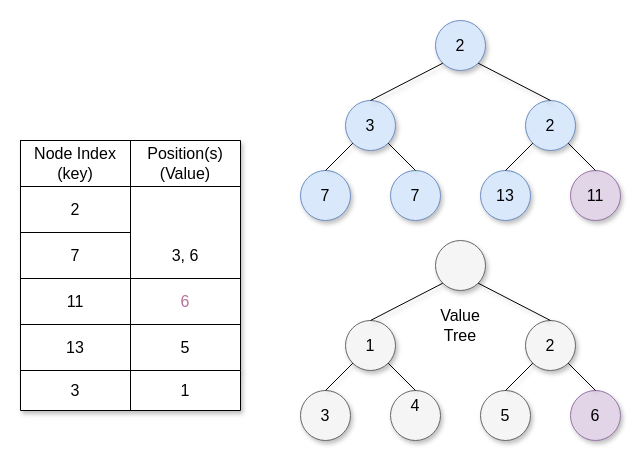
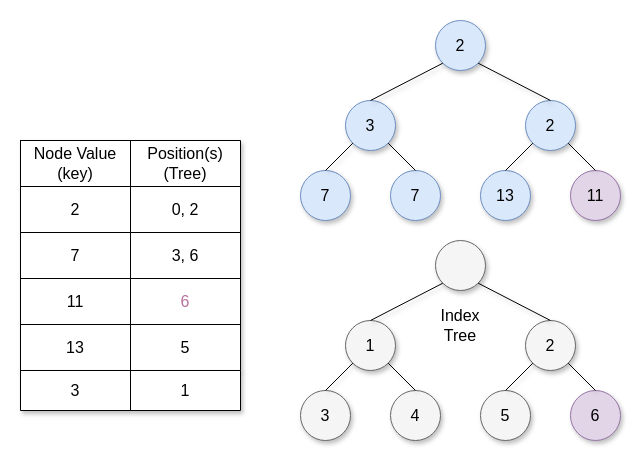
- <mxCell id="4" value="Node Index&lt;br style=&quot;font-size: 16px;&quot;&gt;(key)" style="shape=partialRectangle;html=1;whiteSpace=wrap;connectable=0;overflow=hidden;fillColor=none;top=0;left=0;bottom=0;right=0;fontSize=16;shadow=1;sketch=0;" parent="3" vertex="1"><mxGeometry width="110" height="46" as="geometry" /></mxCell>
+ <mxCell id="4" value="Node Value&lt;br style=&quot;font-size: 16px;&quot;&gt;(key)" style="shape=partialRectangle;html=1;whiteSpace=wrap;connectable=0;overflow=hidden;fillColor=none;top=0;left=0;bottom=0;right=0;fontSize=16;shadow=1;sketch=0;" parent="3" vertex="1"><mxGeometry width="110" height="46" as="geometry" /></mxCell>
- <mxCell id="5" value="Position(s)&lt;br style=&quot;font-size: 16px;&quot;&gt;(Value)" style="shape=partialRectangle;html=1;whiteSpace=wrap;connectable=0;overflow=hidden;fillColor=none;top=0;left=0;bottom=0;right=0;fontSize=16;shadow=1;sketch=0;" parent="3" vertex="1"><mxGeometry x="110" width="110" height="46" as="geometry" /></mxCell>
+ <mxCell id="5" value="Position(s)&lt;br style=&quot;font-size: 16px;&quot;&gt;(Tree)" style="shape=partialRectangle;html=1;whiteSpace=wrap;connectable=0;overflow=hidden;fillColor=none;top=0;left=0;bottom=0;right=0;fontSize=16;shadow=1;sketch=0;" parent="3" vertex="1"><mxGeometry x="110" width="110" height="46" as="geometry" /></mxCell>
+ <mxCell id="8" value="0, 2" style="shape=partialRectangle;html=1;whiteSpace=wrap;connectable=0;overflow=hidden;fillColor=none;top=0;left=0;bottom=0;right=0;fontSize=16;shadow=1;sketch=0;" parent="6" vertex="1"><mxGeometry x="110" width="110" height="46" as="geometry" /></mxCell>
- <mxCell id="57" value="Value Tree" style="text;html=1;strokeColor=none;fillColor=none;align=center;verticalAlign=middle;whiteSpace=wrap;rounded=0;fontSize=16;shadow=1;sketch=0;" parent="1" vertex="1"><mxGeometry x="440" y="315" width="40" height="20" as="geometry" /></mxCell>
+ <mxCell id="57" value="Index Tree" style="text;html=1;strokeColor=none;fillColor=none;align=center;verticalAlign=middle;whiteSpace=wrap;rounded=0;fontSize=16;shadow=1;sketch=0;" parent="1" vertex="1"><mxGeometry x="440" y="315" width="40" height="20" as="geometry" /></mxCell>
- <mxCell id="42" value="4" style="text;html=1;align=center;verticalAlign=middle;whiteSpace=wrap;rounded=0;fontSize=16;shadow=1;sketch=0;" parent="1" vertex="1"><mxGeometry x="395" y="395" width="40" height="20" as="geometry" /></mxCell>
+ <mxCell id="42" value="4" style="text;html=1;align=center;verticalAlign=middle;whiteSpace=wrap;rounded=0;fontSize=16;shadow=1;sketch=0;" parent="1" vertex="1"><mxGeometry x="395" y="405" width="40" height="20" as="geometry" /></mxCell>
